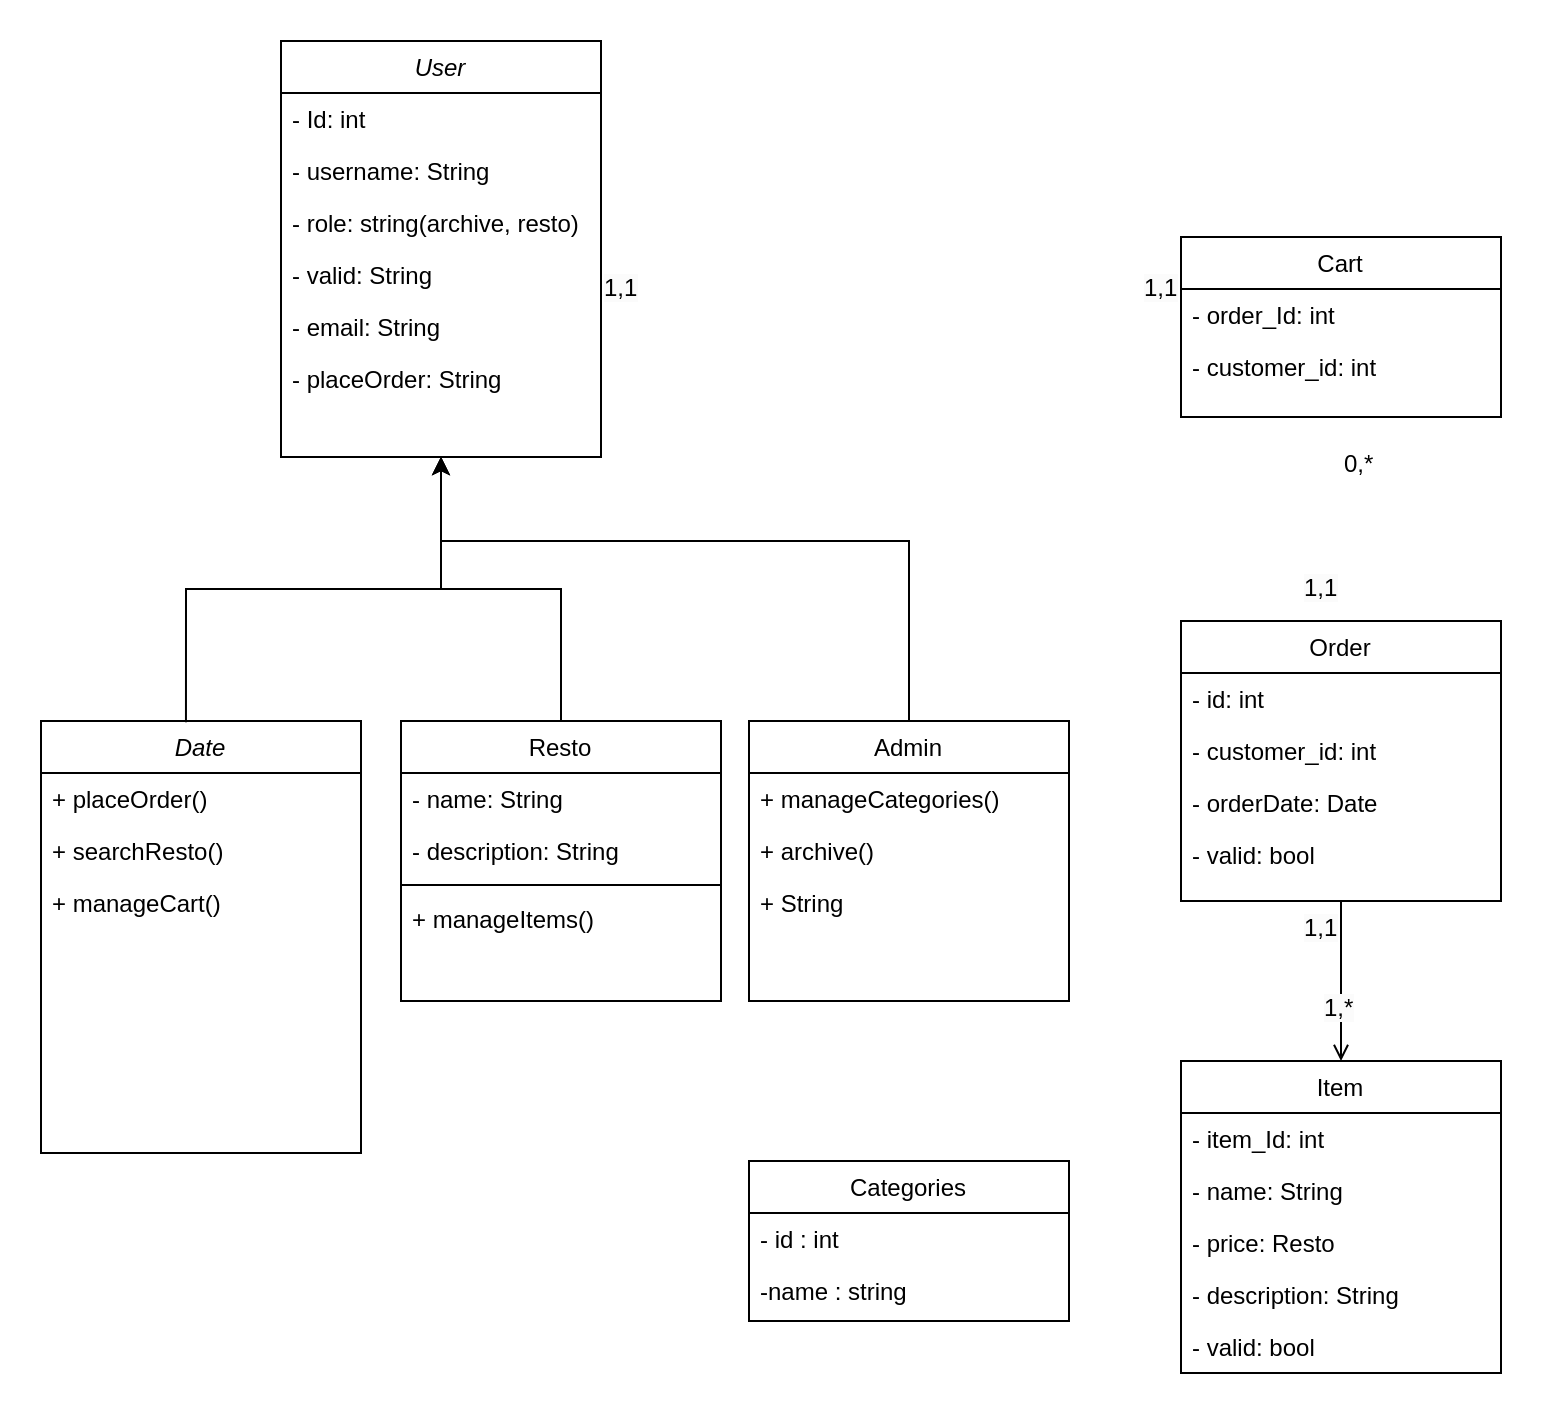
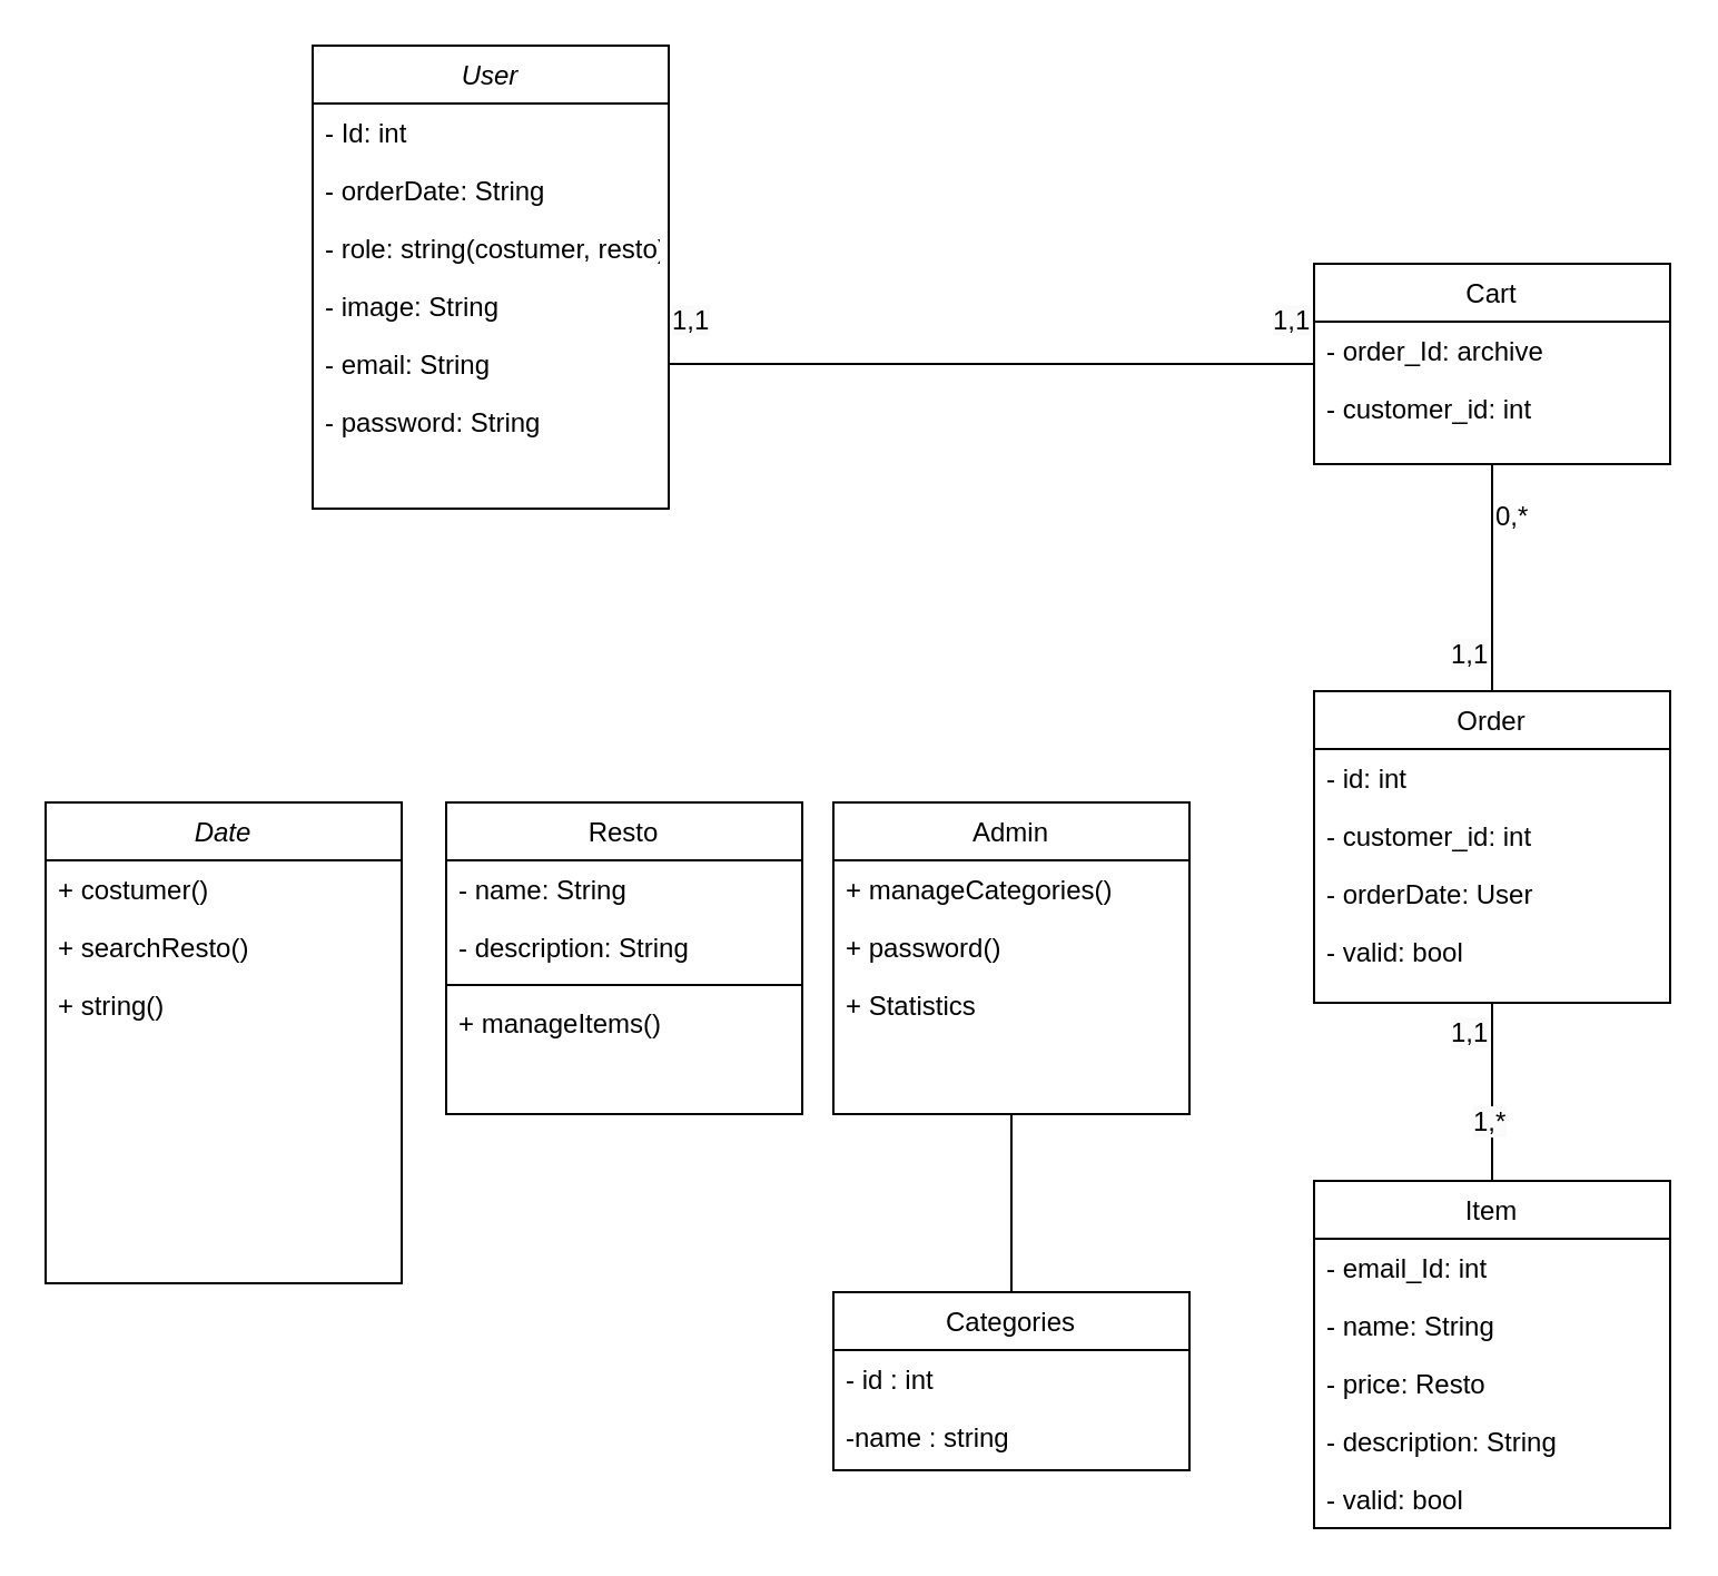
- <mxCell id="26" value="- username: String" style="text;align=left;verticalAlign=top;spacingLeft=4;spacingRight=4;overflow=hidden;rotatable=0;points=[[0,0.5],[1,0.5]];portConstraint=eastwest;rounded=0;shadow=0;html=0;" parent="24" vertex="1"><mxGeometry y="52" width="160" height="26" as="geometry" /></mxCell>
+ <mxCell id="26" value="- orderDate: String" style="text;align=left;verticalAlign=top;spacingLeft=4;spacingRight=4;overflow=hidden;rotatable=0;points=[[0,0.5],[1,0.5]];portConstraint=eastwest;rounded=0;shadow=0;html=0;" parent="24" vertex="1"><mxGeometry y="52" width="160" height="26" as="geometry" /></mxCell>
- <mxCell id="27" value="- role: string(archive, resto)" style="text;align=left;verticalAlign=top;spacingLeft=4;spacingRight=4;overflow=hidden;rotatable=0;points=[[0,0.5],[1,0.5]];portConstraint=eastwest;rounded=0;shadow=0;html=0;" parent="24" vertex="1"><mxGeometry y="78" width="160" height="26" as="geometry" /></mxCell>
+ <mxCell id="27" value="- role: string(costumer, resto)" style="text;align=left;verticalAlign=top;spacingLeft=4;spacingRight=4;overflow=hidden;rotatable=0;points=[[0,0.5],[1,0.5]];portConstraint=eastwest;rounded=0;shadow=0;html=0;" parent="24" vertex="1"><mxGeometry y="78" width="160" height="26" as="geometry" /></mxCell>
- <mxCell id="28" value="- valid: String " style="text;align=left;verticalAlign=top;spacingLeft=4;spacingRight=4;overflow=hidden;rotatable=0;points=[[0,0.5],[1,0.5]];portConstraint=eastwest;" vertex="1" parent="24"><mxGeometry y="104" width="160" height="26" as="geometry" /></mxCell>
+ <mxCell id="28" value="- image: String " style="text;align=left;verticalAlign=top;spacingLeft=4;spacingRight=4;overflow=hidden;rotatable=0;points=[[0,0.5],[1,0.5]];portConstraint=eastwest;" vertex="1" parent="24"><mxGeometry y="104" width="160" height="26" as="geometry" /></mxCell>
- <mxCell id="34" value="- order_Id: int" style="text;align=left;verticalAlign=top;spacingLeft=4;spacingRight=4;overflow=hidden;rotatable=0;points=[[0,0.5],[1,0.5]];portConstraint=eastwest;" parent="33" vertex="1"><mxGeometry y="26" width="160" height="26" as="geometry" /></mxCell>
+ <mxCell id="34" value="- order_Id: archive" style="text;align=left;verticalAlign=top;spacingLeft=4;spacingRight=4;overflow=hidden;rotatable=0;points=[[0,0.5],[1,0.5]];portConstraint=eastwest;" parent="33" vertex="1"><mxGeometry y="26" width="160" height="26" as="geometry" /></mxCell>
+ <mxCell id="36" style="edgeStyle=orthogonalEdgeStyle;rounded=0;orthogonalLoop=1;jettySize=auto;html=1;exitX=1;exitY=0.5;exitDx=0;exitDy=0;endArrow=none;endFill=0;" parent="1" source="29" target="33" edge="1"><mxGeometry relative="1" as="geometry" /></mxCell>
- <mxCell id="30" value=" - placeOrder: String" style="text;align=left;verticalAlign=top;spacingLeft=4;spacingRight=4;overflow=hidden;rotatable=0;points=[[0,0.5],[1,0.5]];portConstraint=eastwest;rounded=0;shadow=0;html=0;" parent="24" vertex="1"><mxGeometry y="156" width="160" height="26" as="geometry" /></mxCell>
+ <mxCell id="30" value=" - password: String" style="text;align=left;verticalAlign=top;spacingLeft=4;spacingRight=4;overflow=hidden;rotatable=0;points=[[0,0.5],[1,0.5]];portConstraint=eastwest;rounded=0;shadow=0;html=0;" parent="24" vertex="1"><mxGeometry y="156" width="160" height="26" as="geometry" /></mxCell>
+ <mxCell id="32" style="edgeStyle=orthogonalEdgeStyle;rounded=0;orthogonalLoop=1;jettySize=auto;html=1;exitX=0.5;exitY=1;exitDx=0;exitDy=0;entryX=0.5;entryY=0;entryDx=0;entryDy=0;endArrow=none;endFill=0;" parent="1" source="33" target="19" edge="1"><mxGeometry relative="1" as="geometry" /></mxCell>
- <mxCell id="43" style="edgeStyle=orthogonalEdgeStyle;rounded=0;orthogonalLoop=1;jettySize=auto;html=1;" parent="1" source="45" target="24" edge="1"><mxGeometry relative="1" as="geometry"><Array as="points"><mxPoint x="454" y="270" /><mxPoint x="220" y="270" /></Array></mxGeometry></mxCell>
- <mxCell id="31" style="edgeStyle=orthogonalEdgeStyle;rounded=0;orthogonalLoop=1;jettySize=auto;html=1;exitX=0.453;exitY=0.003;exitDx=0;exitDy=0;exitPerimeter=0;" parent="1" source="2" target="24" edge="1"><mxGeometry relative="1" as="geometry"><mxPoint x="340" y="330" as="sourcePoint" /><mxPoint x="230" y="272" as="targetPoint" /></mxGeometry></mxCell>
- <mxCell id="12" style="edgeStyle=orthogonalEdgeStyle;rounded=0;orthogonalLoop=1;jettySize=auto;html=1;exitX=0.5;exitY=0;exitDx=0;exitDy=0;" parent="1" source="13" target="24" edge="1"><mxGeometry relative="1" as="geometry" /></mxCell>
- <mxCell id="3" value="+ placeOrder()" style="text;align=left;verticalAlign=top;spacingLeft=4;spacingRight=4;overflow=hidden;rotatable=0;points=[[0,0.5],[1,0.5]];portConstraint=eastwest;" parent="2" vertex="1"><mxGeometry y="26" width="160" height="26" as="geometry" /></mxCell>
+ <mxCell id="3" value="+ costumer()" style="text;align=left;verticalAlign=top;spacingLeft=4;spacingRight=4;overflow=hidden;rotatable=0;points=[[0,0.5],[1,0.5]];portConstraint=eastwest;" parent="2" vertex="1"><mxGeometry y="26" width="160" height="26" as="geometry" /></mxCell>
- <mxCell id="22" value="- orderDate: Date" style="text;align=left;verticalAlign=top;spacingLeft=4;spacingRight=4;overflow=hidden;rotatable=0;points=[[0,0.5],[1,0.5]];portConstraint=eastwest;rounded=0;shadow=0;html=0;" parent="19" vertex="1"><mxGeometry y="78" width="160" height="26" as="geometry" /></mxCell>
+ <mxCell id="22" value="- orderDate: User" style="text;align=left;verticalAlign=top;spacingLeft=4;spacingRight=4;overflow=hidden;rotatable=0;points=[[0,0.5],[1,0.5]];portConstraint=eastwest;rounded=0;shadow=0;html=0;" parent="19" vertex="1"><mxGeometry y="78" width="160" height="26" as="geometry" /></mxCell>
- <mxCell id="47" value="+ archive()" style="text;align=left;verticalAlign=top;spacingLeft=4;spacingRight=4;overflow=hidden;rotatable=0;points=[[0,0.5],[1,0.5]];portConstraint=eastwest;" parent="45" vertex="1"><mxGeometry y="52" width="160" height="26" as="geometry" /></mxCell>
+ <mxCell id="47" value="+ password()" style="text;align=left;verticalAlign=top;spacingLeft=4;spacingRight=4;overflow=hidden;rotatable=0;points=[[0,0.5],[1,0.5]];portConstraint=eastwest;" parent="45" vertex="1"><mxGeometry y="52" width="160" height="26" as="geometry" /></mxCell>
- <mxCell id="5" value="+ manageCart()" style="text;align=left;verticalAlign=top;spacingLeft=4;spacingRight=4;overflow=hidden;rotatable=0;points=[[0,0.5],[1,0.5]];portConstraint=eastwest;" parent="2" vertex="1"><mxGeometry y="78" width="160" height="26" as="geometry" /></mxCell>
+ <mxCell id="5" value="+ string()" style="text;align=left;verticalAlign=top;spacingLeft=4;spacingRight=4;overflow=hidden;rotatable=0;points=[[0,0.5],[1,0.5]];portConstraint=eastwest;" parent="2" vertex="1"><mxGeometry y="78" width="160" height="26" as="geometry" /></mxCell>
- <mxCell id="48" value="+ String" style="text;align=left;verticalAlign=top;spacingLeft=4;spacingRight=4;overflow=hidden;rotatable=0;points=[[0,0.5],[1,0.5]];portConstraint=eastwest;" parent="45" vertex="1"><mxGeometry y="78" width="160" height="26" as="geometry" /></mxCell>
+ <mxCell id="48" value="+ Statistics" style="text;align=left;verticalAlign=top;spacingLeft=4;spacingRight=4;overflow=hidden;rotatable=0;points=[[0,0.5],[1,0.5]];portConstraint=eastwest;" parent="45" vertex="1"><mxGeometry y="78" width="160" height="26" as="geometry" /></mxCell>
- <mxCell id="18" style="edgeStyle=orthogonalEdgeStyle;rounded=0;orthogonalLoop=1;jettySize=auto;html=1;exitX=0.5;exitY=1;exitDx=0;exitDy=0;entryX=0.5;entryY=0;entryDx=0;entryDy=0;endArrow=open;endFill=0;" parent="1" source="19" target="6" edge="1"><mxGeometry relative="1" as="geometry" /></mxCell>
+ <mxCell id="18" style="edgeStyle=orthogonalEdgeStyle;rounded=0;orthogonalLoop=1;jettySize=auto;html=1;exitX=0.5;exitY=1;exitDx=0;exitDy=0;entryX=0.5;entryY=0;entryDx=0;entryDy=0;endArrow=none;endFill=0;" parent="1" source="19" target="6" edge="1"><mxGeometry relative="1" as="geometry" /></mxCell>
+ <mxCell id="44" value="" style="edgeStyle=orthogonalEdgeStyle;rounded=0;orthogonalLoop=1;jettySize=auto;html=1;endArrow=none;endFill=0;" parent="1" source="45" target="49" edge="1"><mxGeometry relative="1" as="geometry" /></mxCell>
- <mxCell id="7" value="- item_Id: int" style="text;align=left;verticalAlign=top;spacingLeft=4;spacingRight=4;overflow=hidden;rotatable=0;points=[[0,0.5],[1,0.5]];portConstraint=eastwest;" parent="6" vertex="1"><mxGeometry y="26" width="160" height="26" as="geometry" /></mxCell>
+ <mxCell id="7" value="- email_Id: int" style="text;align=left;verticalAlign=top;spacingLeft=4;spacingRight=4;overflow=hidden;rotatable=0;points=[[0,0.5],[1,0.5]];portConstraint=eastwest;" parent="6" vertex="1"><mxGeometry y="26" width="160" height="26" as="geometry" /></mxCell>
